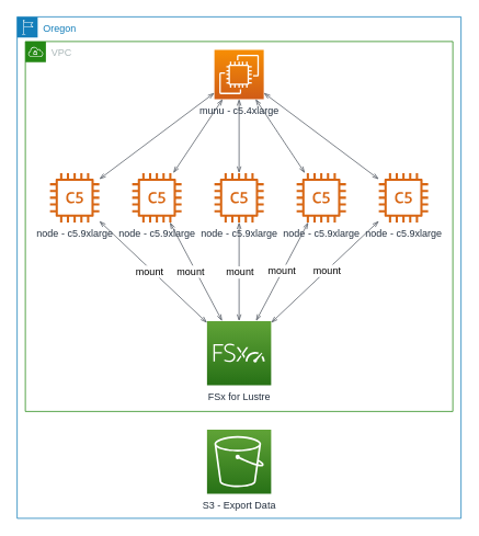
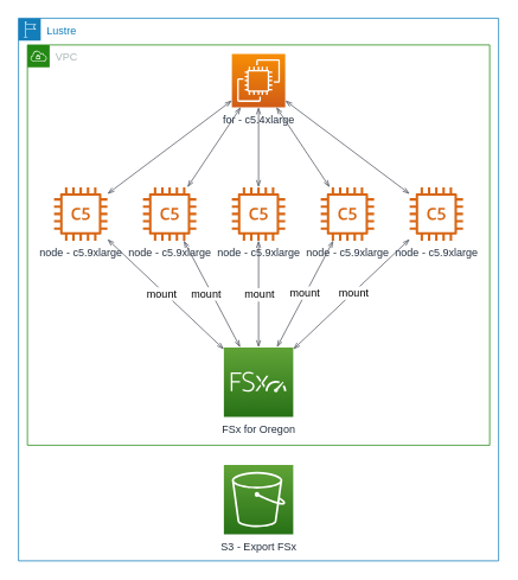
- <mxCell id="2" value="Oregon" style="points=[[0,0],[0.25,0],[0.5,0],[0.75,0],[1,0],[1,0.25],[1,0.5],[1,0.75],[1,1],[0.75,1],[0.5,1],[0.25,1],[0,1],[0,0.75],[0,0.5],[0,0.25]];outlineConnect=0;gradientColor=none;html=1;whiteSpace=wrap;fontSize=12;fontStyle=0;shape=mxgraph.aws4.group;grIcon=mxgraph.aws4.group_region;strokeColor=#147EBA;fillColor=none;verticalAlign=top;align=left;spacingLeft=30;fontColor=#147EBA;dashed=0;" parent="1" vertex="1"><mxGeometry x="20" y="20" width="540" height="610" as="geometry" /></mxCell>
+ <mxCell id="2" value="Lustre" style="points=[[0,0],[0.25,0],[0.5,0],[0.75,0],[1,0],[1,0.25],[1,0.5],[1,0.75],[1,1],[0.75,1],[0.5,1],[0.25,1],[0,1],[0,0.75],[0,0.5],[0,0.25]];outlineConnect=0;gradientColor=none;html=1;whiteSpace=wrap;fontSize=12;fontStyle=0;shape=mxgraph.aws4.group;grIcon=mxgraph.aws4.group_region;strokeColor=#147EBA;fillColor=none;verticalAlign=top;align=left;spacingLeft=30;fontColor=#147EBA;dashed=0;" parent="1" vertex="1"><mxGeometry x="20" y="20" width="540" height="610" as="geometry" /></mxCell>
- <mxCell id="4" value="munu - c5.4xlarge" style="outlineConnect=0;fontColor=#232F3E;gradientColor=#F78E04;gradientDirection=north;fillColor=#D05C17;strokeColor=#ffffff;dashed=0;verticalLabelPosition=bottom;verticalAlign=top;align=center;html=1;fontSize=12;fontStyle=0;aspect=fixed;shape=mxgraph.aws4.resourceIcon;resIcon=mxgraph.aws4.ec2;" parent="1" vertex="1"><mxGeometry x="260" y="60" width="60" height="60" as="geometry" /></mxCell>
+ <mxCell id="4" value="for - c5.4xlarge" style="outlineConnect=0;fontColor=#232F3E;gradientColor=#F78E04;gradientDirection=north;fillColor=#D05C17;strokeColor=#ffffff;dashed=0;verticalLabelPosition=bottom;verticalAlign=top;align=center;html=1;fontSize=12;fontStyle=0;aspect=fixed;shape=mxgraph.aws4.resourceIcon;resIcon=mxgraph.aws4.ec2;" parent="1" vertex="1"><mxGeometry x="260" y="60" width="60" height="60" as="geometry" /></mxCell>
- <mxCell id="15" value="FSx for Lustre" style="outlineConnect=0;fontColor=#232F3E;gradientColor=#60A337;gradientDirection=north;fillColor=#277116;strokeColor=#ffffff;dashed=0;verticalLabelPosition=bottom;verticalAlign=top;align=center;html=1;fontSize=12;fontStyle=0;aspect=fixed;shape=mxgraph.aws4.resourceIcon;resIcon=mxgraph.aws4.fsx_for_lustre;" parent="1" vertex="1"><mxGeometry x="251" y="390" width="78" height="78" as="geometry" /></mxCell>
+ <mxCell id="15" value="FSx for Oregon" style="outlineConnect=0;fontColor=#232F3E;gradientColor=#60A337;gradientDirection=north;fillColor=#277116;strokeColor=#ffffff;dashed=0;verticalLabelPosition=bottom;verticalAlign=top;align=center;html=1;fontSize=12;fontStyle=0;aspect=fixed;shape=mxgraph.aws4.resourceIcon;resIcon=mxgraph.aws4.fsx_for_lustre;" parent="1" vertex="1"><mxGeometry x="251" y="390" width="78" height="78" as="geometry" /></mxCell>
- <mxCell id="26" value="S3 - Export Data" style="outlineConnect=0;fontColor=#232F3E;gradientColor=#60A337;gradientDirection=north;fillColor=#277116;strokeColor=#ffffff;dashed=0;verticalLabelPosition=bottom;verticalAlign=top;align=center;html=1;fontSize=12;fontStyle=0;aspect=fixed;shape=mxgraph.aws4.resourceIcon;resIcon=mxgraph.aws4.s3;" parent="1" vertex="1"><mxGeometry x="251" y="522" width="78" height="78" as="geometry" /></mxCell>
+ <mxCell id="26" value="S3 - Export FSx" style="outlineConnect=0;fontColor=#232F3E;gradientColor=#60A337;gradientDirection=north;fillColor=#277116;strokeColor=#ffffff;dashed=0;verticalLabelPosition=bottom;verticalAlign=top;align=center;html=1;fontSize=12;fontStyle=0;aspect=fixed;shape=mxgraph.aws4.resourceIcon;resIcon=mxgraph.aws4.s3;" parent="1" vertex="1"><mxGeometry x="251" y="522" width="78" height="78" as="geometry" /></mxCell>
